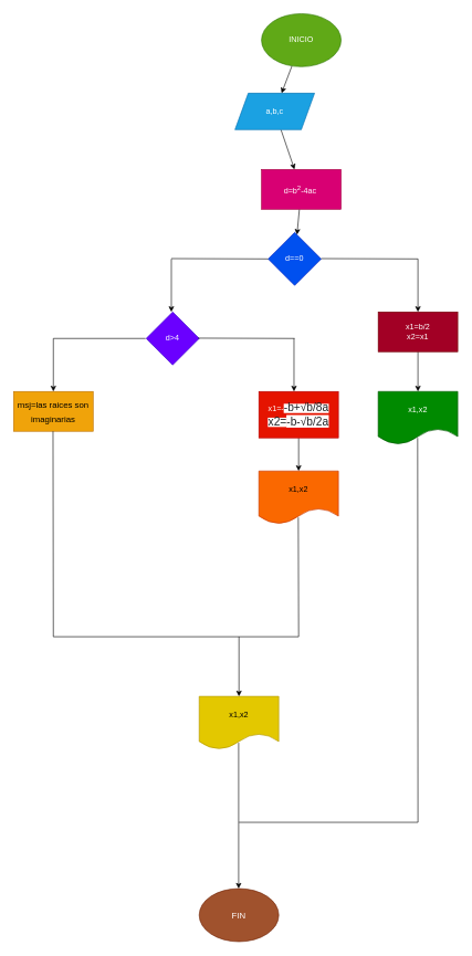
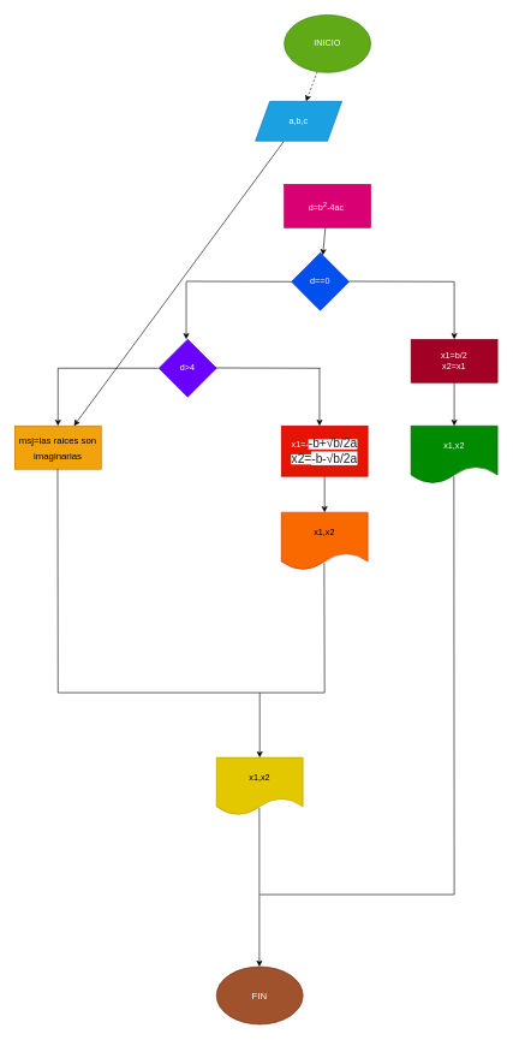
- <mxCell id="2" value="" style="edgeStyle=none;html=1;" edge="1" parent="1" source="3" target="5"><mxGeometry relative="1" as="geometry" /></mxCell>
+ <mxCell id="2" value="" style="edgeStyle=none;html=1;dashed=1;" edge="1" parent="1" source="3" target="5"><mxGeometry relative="1" as="geometry" /></mxCell>
- <mxCell id="4" value="" style="edgeStyle=none;html=1;" edge="1" parent="1" source="5" target="7"><mxGeometry relative="1" as="geometry" /></mxCell>
+ <mxCell id="4" value="" style="edgeStyle=none;html=1;" edge="1" parent="1" source="5" target="24"><mxGeometry relative="1" as="geometry" /></mxCell>
- <mxCell id="20" value="x1=-&lt;span style=&quot;color: rgb(32, 33, 36); font-family: &amp;quot;Google Sans&amp;quot;, arial, sans-serif; text-align: left; background-color: rgb(255, 255, 255);&quot;&gt;&lt;font style=&quot;font-size: 17px;&quot;&gt;-b+√b/8a&lt;br&gt;x2=&lt;/font&gt;&lt;/span&gt;&lt;span style=&quot;color: rgb(32, 33, 36); font-family: &amp;quot;Google Sans&amp;quot;, arial, sans-serif; font-size: 17px; text-align: left; background-color: rgb(255, 255, 255);&quot;&gt;-b-√b/2a&lt;/span&gt;&lt;span style=&quot;color: rgb(32, 33, 36); font-family: &amp;quot;Google Sans&amp;quot;, arial, sans-serif; text-align: left; background-color: rgb(255, 255, 255);&quot;&gt;&lt;font style=&quot;font-size: 17px;&quot;&gt;&lt;br&gt;&lt;/font&gt;&lt;/span&gt;" style="rounded=0;whiteSpace=wrap;html=1;fillColor=#e51400;fontColor=#ffffff;strokeColor=#B20000;" vertex="1" parent="1"><mxGeometry x="390" y="590" width="120" height="70" as="geometry" /></mxCell>
+ <mxCell id="20" value="x1=-&lt;span style=&quot;color: rgb(32, 33, 36); font-family: &amp;quot;Google Sans&amp;quot;, arial, sans-serif; text-align: left; background-color: rgb(255, 255, 255);&quot;&gt;&lt;font style=&quot;font-size: 17px;&quot;&gt;-b+√b/2a&lt;br&gt;x2=&lt;/font&gt;&lt;/span&gt;&lt;span style=&quot;color: rgb(32, 33, 36); font-family: &amp;quot;Google Sans&amp;quot;, arial, sans-serif; font-size: 17px; text-align: left; background-color: rgb(255, 255, 255);&quot;&gt;-b-√b/2a&lt;/span&gt;&lt;span style=&quot;color: rgb(32, 33, 36); font-family: &amp;quot;Google Sans&amp;quot;, arial, sans-serif; text-align: left; background-color: rgb(255, 255, 255);&quot;&gt;&lt;font style=&quot;font-size: 17px;&quot;&gt;&lt;br&gt;&lt;/font&gt;&lt;/span&gt;" style="rounded=0;whiteSpace=wrap;html=1;fillColor=#e51400;fontColor=#ffffff;strokeColor=#B20000;" vertex="1" parent="1"><mxGeometry x="390" y="590" width="120" height="70" as="geometry" /></mxCell>
